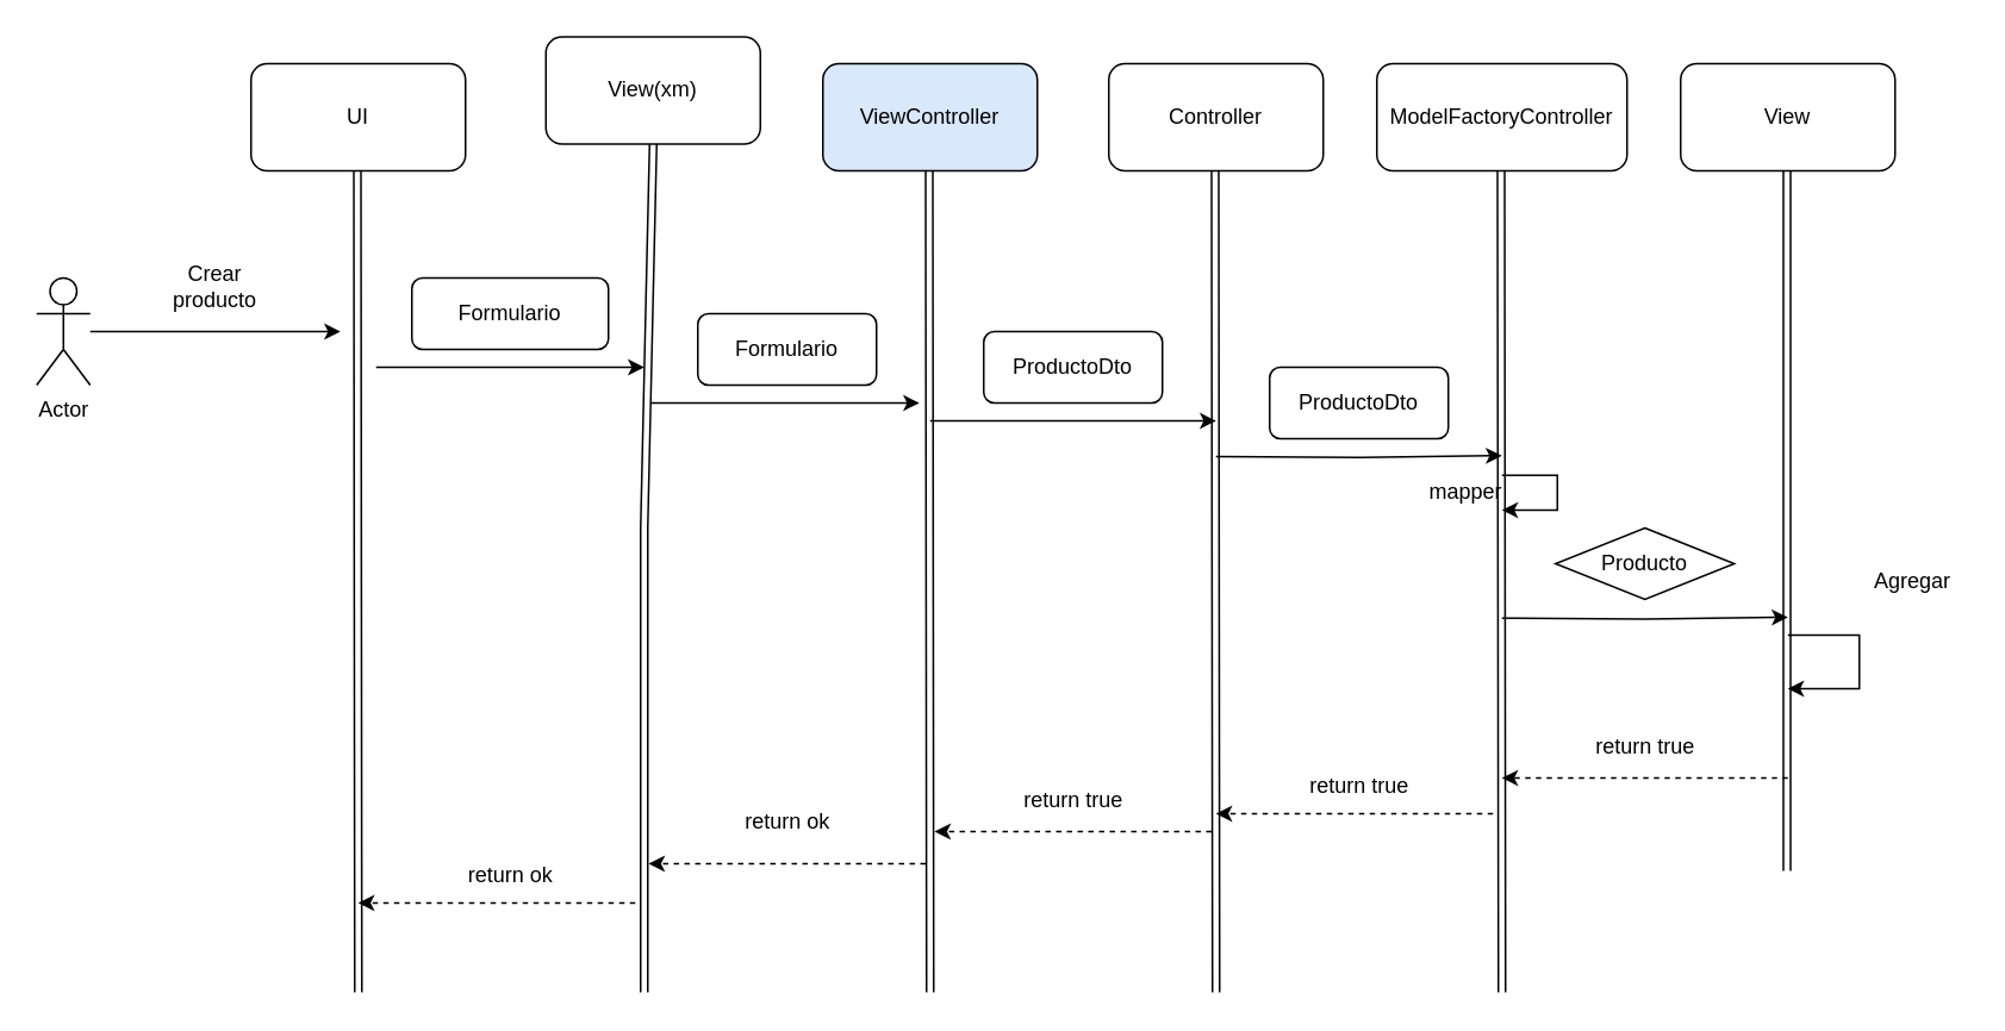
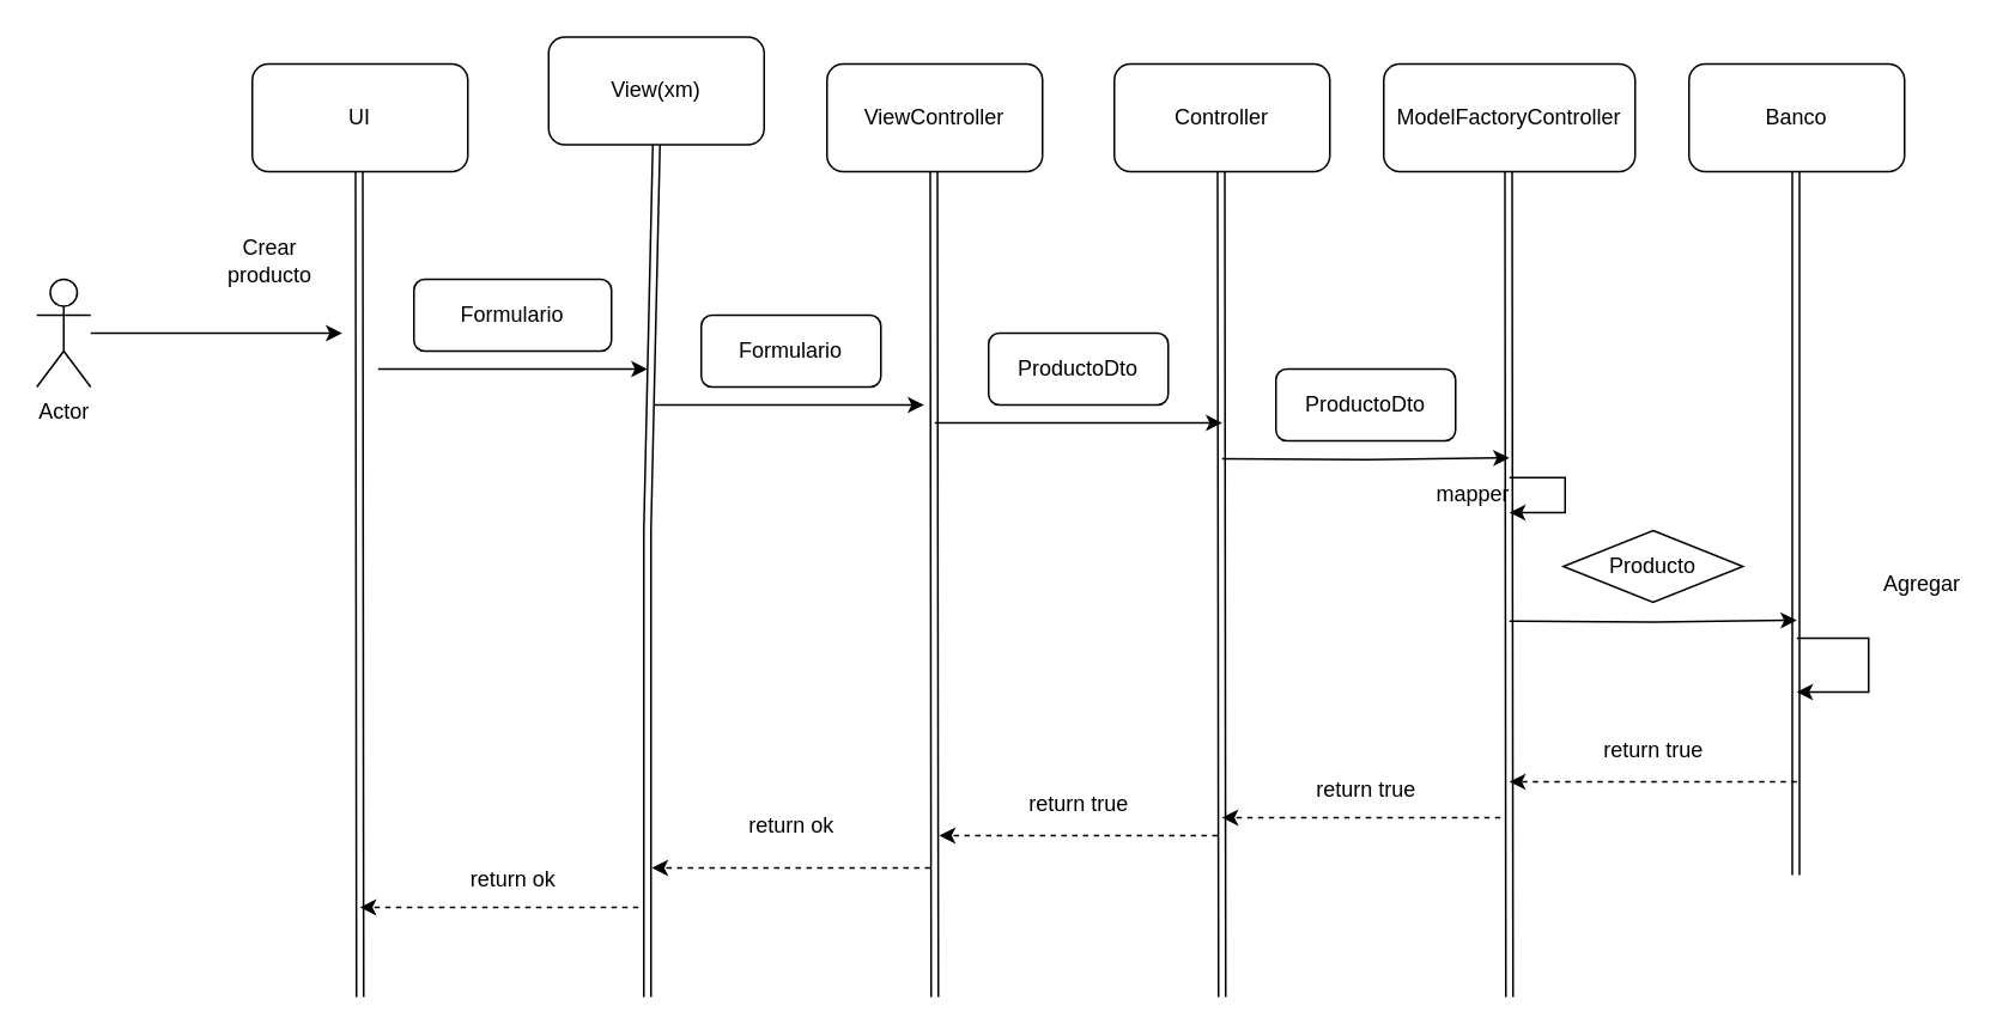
- <mxCell id="4" value="ViewController" style="rounded=1;whiteSpace=wrap;html=1;fillColor=#dae8fc;" vertex="1" parent="1"><mxGeometry x="460" y="35" width="120" height="60" as="geometry" /></mxCell>
+ <mxCell id="4" value="ViewController" style="rounded=1;whiteSpace=wrap;html=1;" vertex="1" parent="1"><mxGeometry x="460" y="35" width="120" height="60" as="geometry" /></mxCell>
- <mxCell id="8" value="View" style="rounded=1;whiteSpace=wrap;html=1;" vertex="1" parent="1"><mxGeometry x="940" y="35" width="120" height="60" as="geometry" /></mxCell>
+ <mxCell id="8" value="Banco" style="rounded=1;whiteSpace=wrap;html=1;" vertex="1" parent="1"><mxGeometry x="940" y="35" width="120" height="60" as="geometry" /></mxCell>
- <mxCell id="9" value="Crear producto" style="text;html=1;align=center;verticalAlign=middle;whiteSpace=wrap;rounded=0;" vertex="1" parent="1"><mxGeometry x="80" y="145" width="80" height="30" as="geometry" /></mxCell>
+ <mxCell id="9" value="Crear producto" style="text;html=1;align=center;verticalAlign=middle;whiteSpace=wrap;rounded=0;" vertex="1" parent="1"><mxGeometry x="110" y="130" width="80" height="30" as="geometry" /></mxCell>
